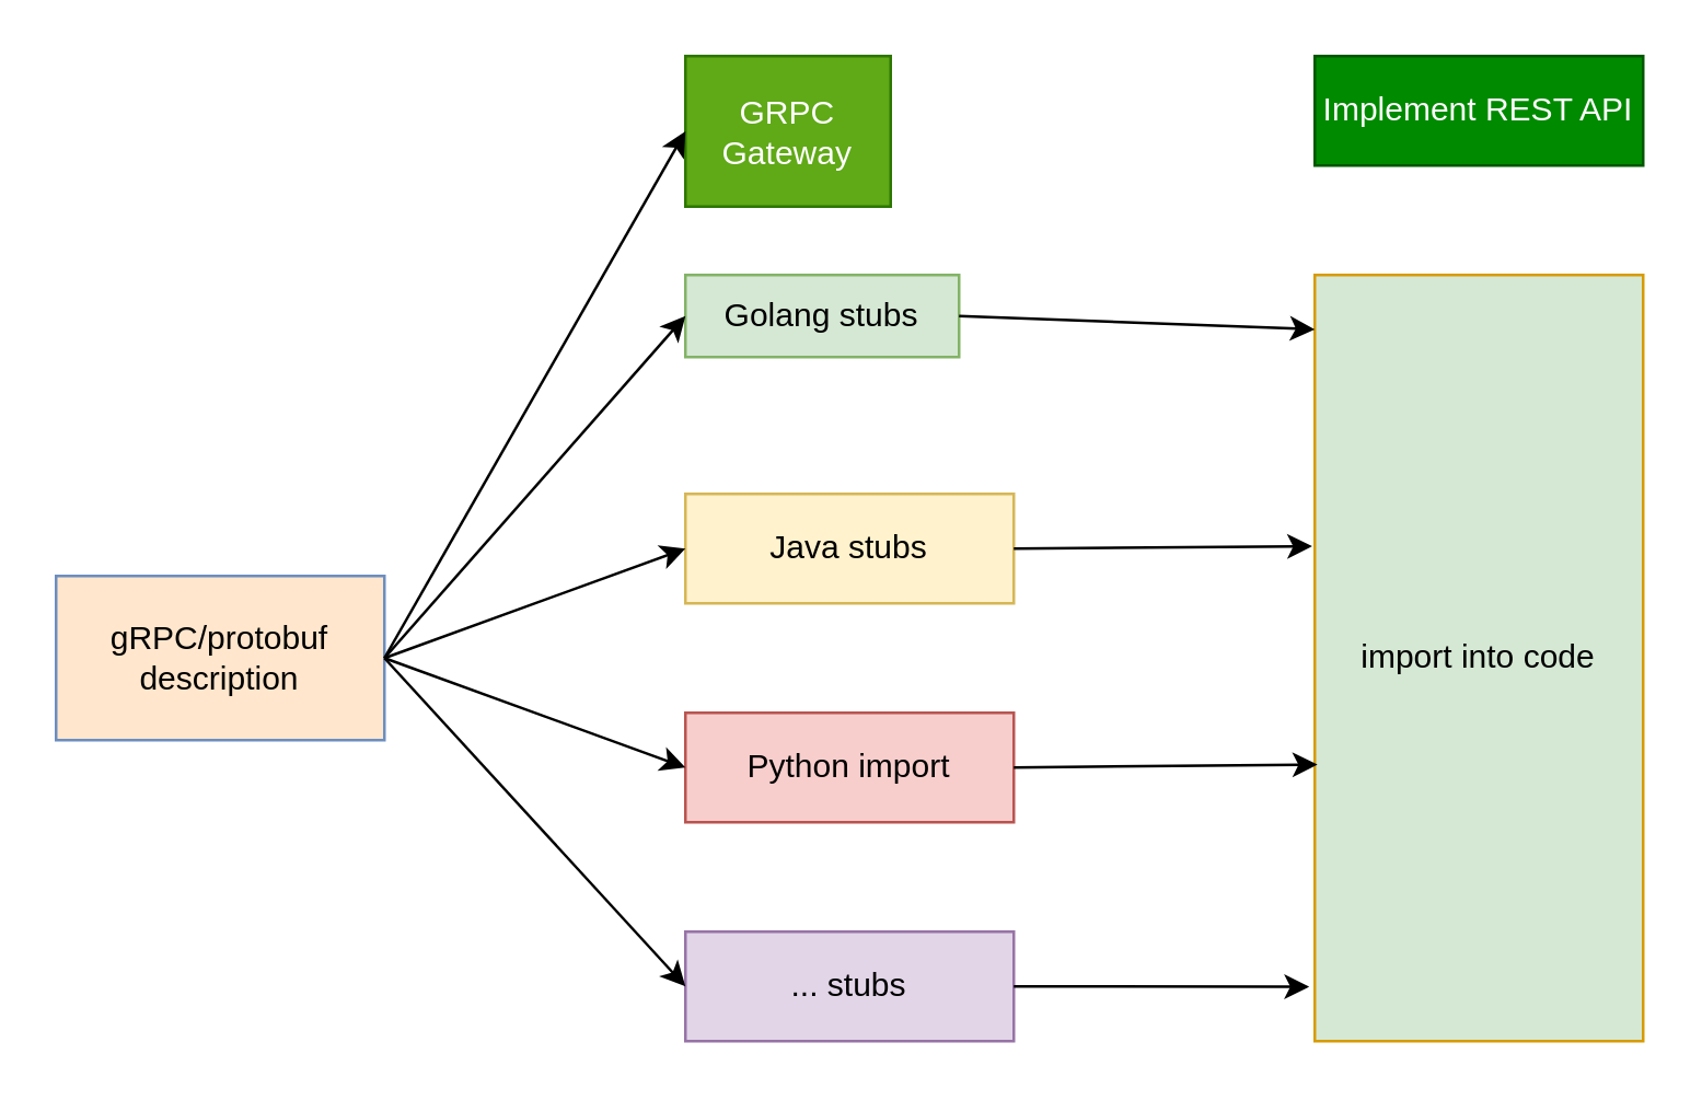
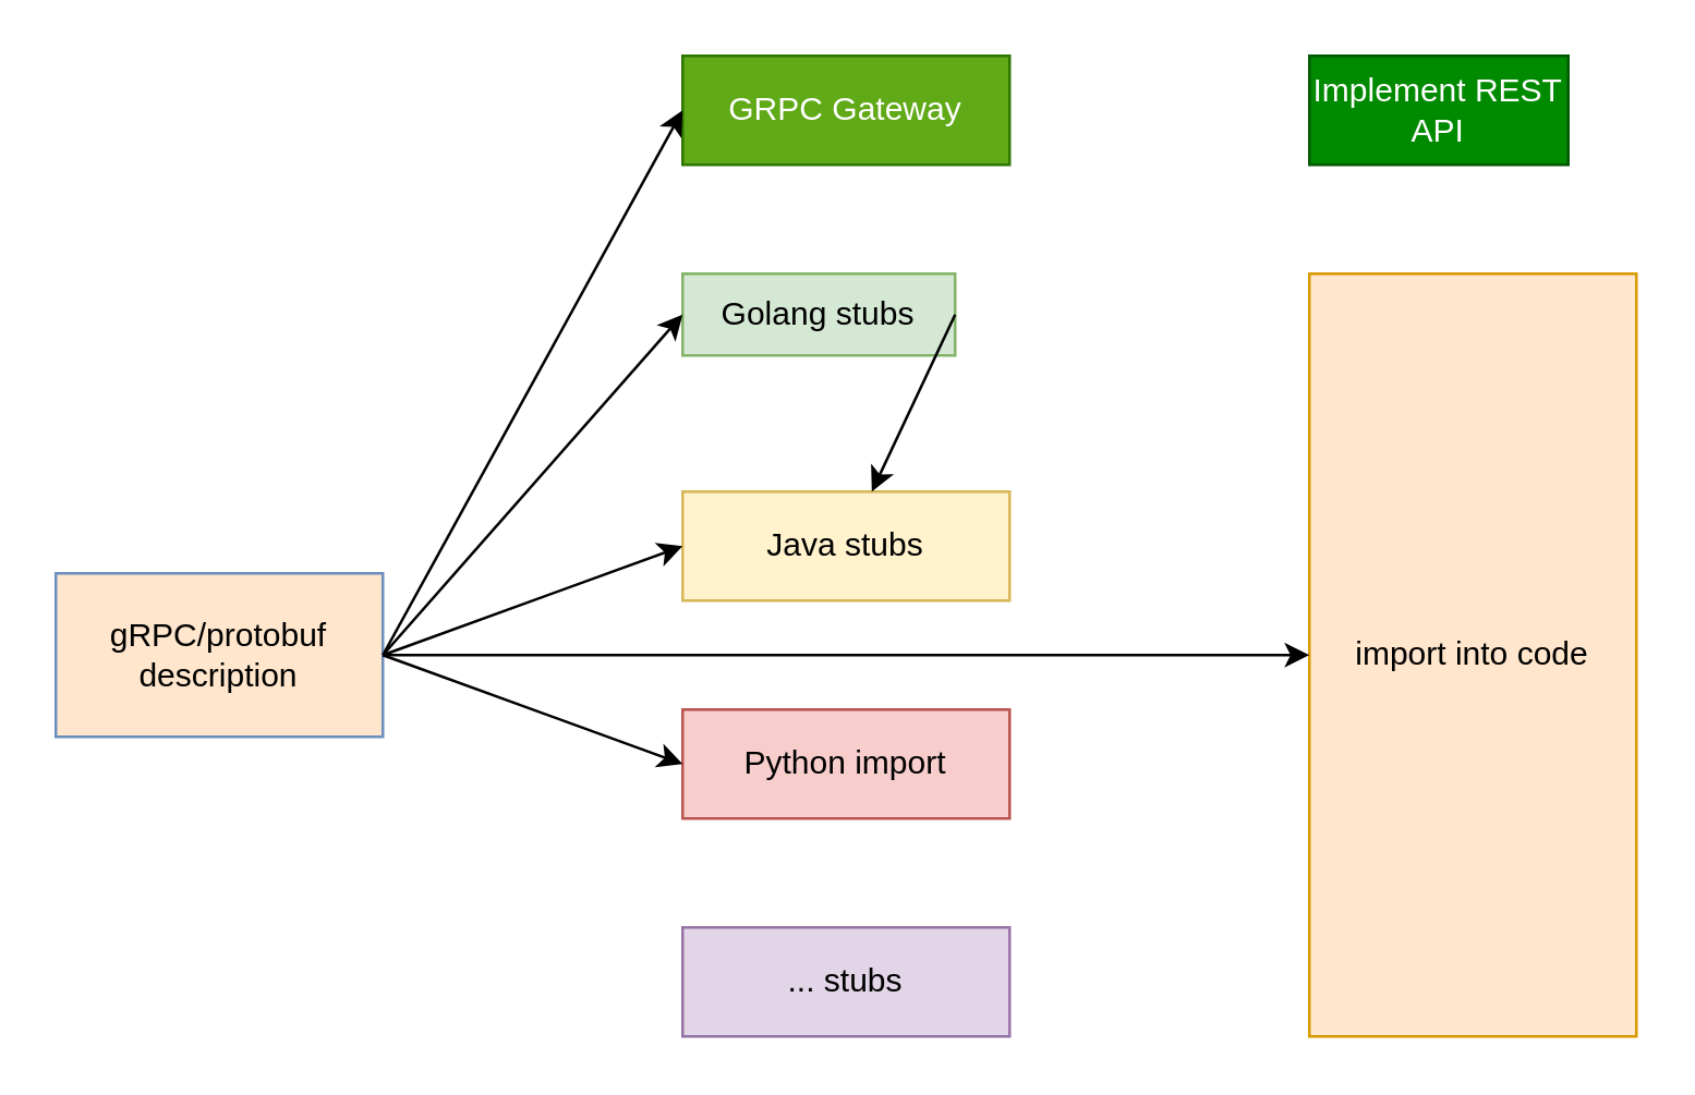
- <mxCell id="18" value="Implement REST API" style="rounded=0;whiteSpace=wrap;html=1;fillColor=#008a00;fontColor=#ffffff;strokeColor=#005700;" vertex="1" parent="1"><mxGeometry x="480" y="20" width="120" height="40" as="geometry" /></mxCell>
+ <mxCell id="18" value="Implement REST API" style="rounded=0;whiteSpace=wrap;html=1;fillColor=#008a00;fontColor=#ffffff;strokeColor=#005700;" vertex="1" parent="1"><mxGeometry x="480" y="20" width="95" height="40" as="geometry" /></mxCell>
- <mxCell id="7" value="GRPC Gateway" style="rounded=0;whiteSpace=wrap;html=1;fillColor=#60a917;fontColor=#ffffff;strokeColor=#2D7600;" vertex="1" parent="1"><mxGeometry x="250" y="20" width="75" height="55" as="geometry" /></mxCell>
+ <mxCell id="7" value="GRPC Gateway" style="rounded=0;whiteSpace=wrap;html=1;fillColor=#60a917;fontColor=#ffffff;strokeColor=#2D7600;" vertex="1" parent="1"><mxGeometry x="250" y="20" width="120" height="40" as="geometry" /></mxCell>
- <mxCell id="13" value="" style="endArrow=classic;html=1;rounded=0;exitX=1;exitY=0.5;exitDx=0;exitDy=0;entryX=0;entryY=0.071;entryDx=0;entryDy=0;entryPerimeter=0;" edge="1" parent="1" source="8" target="6"><mxGeometry width="50" height="50" relative="1" as="geometry"><mxPoint x="910" y="140" as="sourcePoint" /><mxPoint x="960" y="90" as="targetPoint" /></mxGeometry></mxCell>
+ <mxCell id="13" value="" style="endArrow=classic;html=1;rounded=0;exitX=1;exitY=0.5;exitDx=0;exitDy=0;" edge="1" parent="1" source="8" target="3"><mxGeometry width="50" height="50" relative="1" as="geometry"><mxPoint x="910" y="140" as="sourcePoint" /><mxPoint x="960" y="90" as="targetPoint" /></mxGeometry></mxCell>
- <mxCell id="14" value="" style="endArrow=classic;html=1;rounded=0;exitX=1;exitY=0.5;exitDx=0;exitDy=0;entryX=-0.008;entryY=0.354;entryDx=0;entryDy=0;entryPerimeter=0;" edge="1" parent="1" source="3" target="6"><mxGeometry width="50" height="50" relative="1" as="geometry"><mxPoint x="380" y="130" as="sourcePoint" /><mxPoint x="490" y="129.88" as="targetPoint" /></mxGeometry></mxCell>
- <mxCell id="6" value="import into code" style="rounded=0;whiteSpace=wrap;html=1;fillColor=#d5e8d4;strokeColor=#d79b00;" vertex="1" parent="1"><mxGeometry x="480" y="100" width="120" height="280" as="geometry" /></mxCell>
+ <mxCell id="6" value="import into code" style="rounded=0;whiteSpace=wrap;html=1;fillColor=#ffe6cc;strokeColor=#d79b00;" vertex="1" parent="1"><mxGeometry x="480" y="100" width="120" height="280" as="geometry" /></mxCell>
- <mxCell id="15" value="" style="endArrow=classic;html=1;rounded=0;exitX=1;exitY=0.5;exitDx=0;exitDy=0;entryX=0.008;entryY=0.639;entryDx=0;entryDy=0;entryPerimeter=0;" edge="1" parent="1" source="4" target="6"><mxGeometry width="50" height="50" relative="1" as="geometry"><mxPoint x="380" y="210" as="sourcePoint" /><mxPoint x="489.04" y="209.12" as="targetPoint" /></mxGeometry></mxCell>
- <mxCell id="12" value="" style="endArrow=classic;html=1;rounded=0;exitX=1;exitY=0.5;exitDx=0;exitDy=0;entryX=0;entryY=0.5;entryDx=0;entryDy=0;" edge="1" parent="1" source="2" target="5"><mxGeometry width="50" height="50" relative="1" as="geometry"><mxPoint x="910" y="140" as="sourcePoint" /><mxPoint x="960" y="90" as="targetPoint" /></mxGeometry></mxCell>
+ <mxCell id="12" value="" style="endArrow=classic;html=1;rounded=0;exitX=1;exitY=0.5;exitDx=0;exitDy=0;" edge="1" parent="1" source="2" target="6"><mxGeometry width="50" height="50" relative="1" as="geometry"><mxPoint x="910" y="140" as="sourcePoint" /><mxPoint x="960" y="90" as="targetPoint" /></mxGeometry></mxCell>
- <mxCell id="16" value="" style="endArrow=classic;html=1;rounded=0;exitX=1;exitY=0.5;exitDx=0;exitDy=0;entryX=-0.017;entryY=0.929;entryDx=0;entryDy=0;entryPerimeter=0;" edge="1" parent="1" source="5" target="6"><mxGeometry width="50" height="50" relative="1" as="geometry"><mxPoint x="380" y="290" as="sourcePoint" /><mxPoint x="490.96" y="288.92" as="targetPoint" /></mxGeometry></mxCell>
